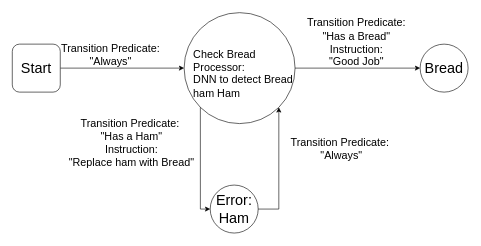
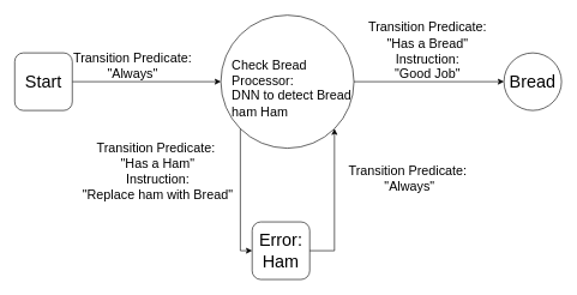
- <mxCell id="6" value="&lt;span style=&quot;font-size: 24px&quot;&gt;Error: Ham&lt;/span&gt;" style="ellipse;whiteSpace=wrap;html=1;aspect=fixed;" vertex="1" parent="1"><mxGeometry x="350" y="308" width="80" height="80" as="geometry" /></mxCell>
+ <mxCell id="6" value="&lt;span style=&quot;font-size: 24px&quot;&gt;Error: Ham&lt;/span&gt;" style="whiteSpace=wrap;html=1;aspect=fixed;rounded=1;" vertex="1" parent="1"><mxGeometry x="350" y="308" width="80" height="80" as="geometry" /></mxCell>
